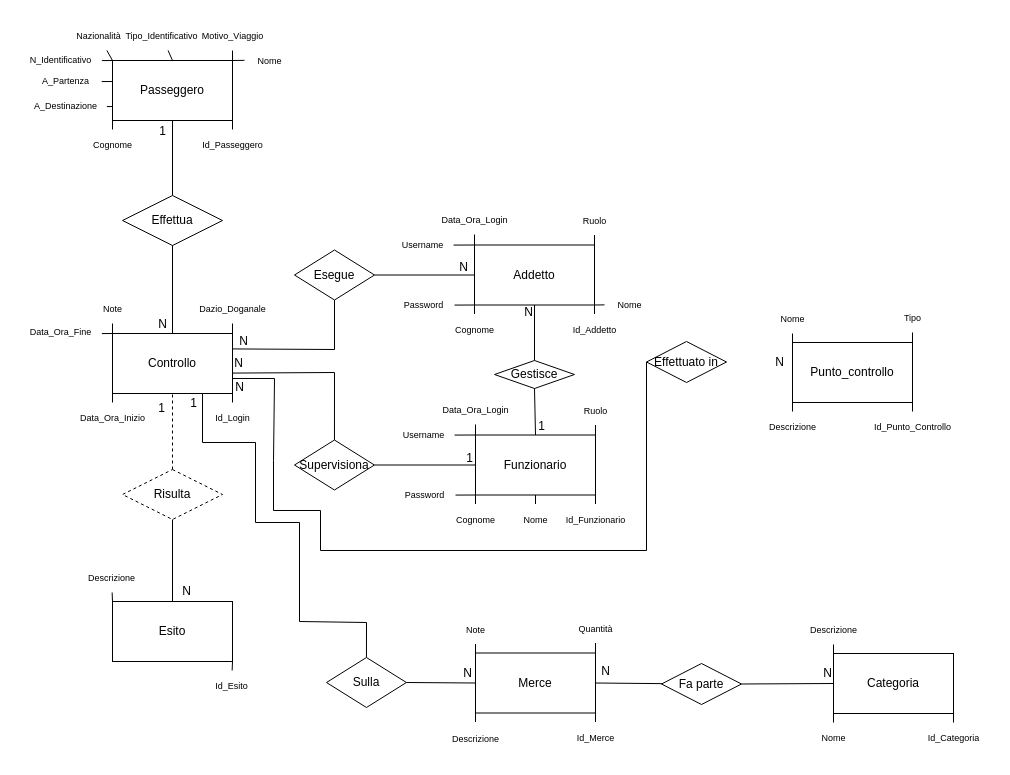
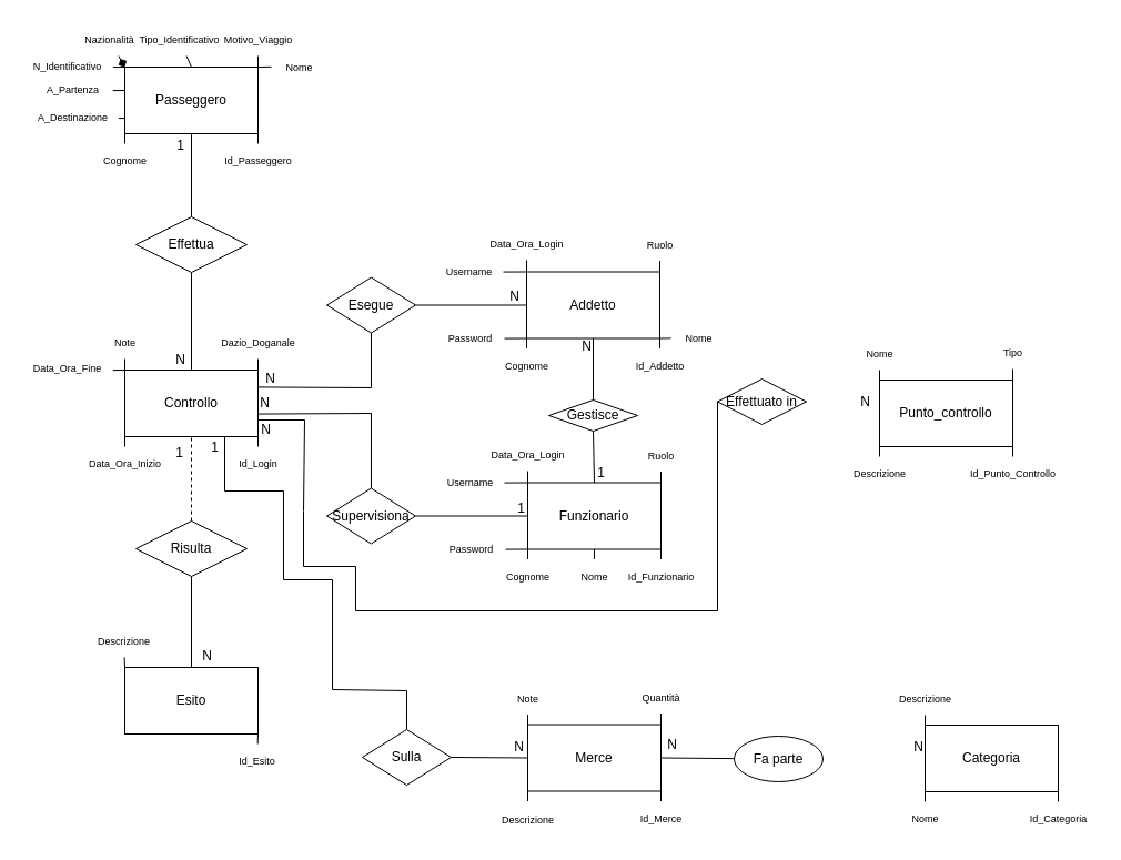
- <mxCell id="7" value="" style="endArrow=none;html=1;rounded=0;entryX=0;entryY=0;entryDx=0;entryDy=0;" edge="1" parent="1" source="8" target="2"><mxGeometry width="50" height="50" relative="1" as="geometry"><mxPoint x="137" y="21" as="sourcePoint" /><mxPoint x="137" y="11" as="targetPoint" /></mxGeometry></mxCell>
+ <mxCell id="7" value="" style="endArrow=diamond;html=1;rounded=0;entryX=0;entryY=0;entryDx=0;entryDy=0;" edge="1" parent="1" source="8" target="2"><mxGeometry width="50" height="50" relative="1" as="geometry"><mxPoint x="137" y="21" as="sourcePoint" /><mxPoint x="137" y="11" as="targetPoint" /></mxGeometry></mxCell>
- <mxCell id="102" value="Risulta" style="rhombus;whiteSpace=wrap;html=1;dashed=1;" vertex="1" parent="1"><mxGeometry x="122" y="469" width="100" height="50" as="geometry" /></mxCell>
+ <mxCell id="102" value="Risulta" style="rhombus;whiteSpace=wrap;html=1;" vertex="1" parent="1"><mxGeometry x="122" y="469" width="100" height="50" as="geometry" /></mxCell>
- <mxCell id="108" value="Fa parte" style="rhombus;whiteSpace=wrap;html=1;" vertex="1" parent="1"><mxGeometry x="661" y="663" width="80" height="41" as="geometry" /></mxCell>
+ <mxCell id="108" value="Fa parte" style="ellipse;whiteSpace=wrap;html=1;" vertex="1" parent="1"><mxGeometry x="661" y="663" width="80" height="41" as="geometry" /></mxCell>
- <mxCell id="109" value="" style="endArrow=none;html=1;rounded=0;exitX=1;exitY=0.5;exitDx=0;exitDy=0;entryX=0;entryY=0.5;entryDx=0;entryDy=0;" edge="1" parent="1" source="108" target="28"><mxGeometry width="50" height="50" relative="1" as="geometry"><mxPoint x="742" y="695" as="sourcePoint" /><mxPoint x="792" y="645" as="targetPoint" /></mxGeometry></mxCell>
